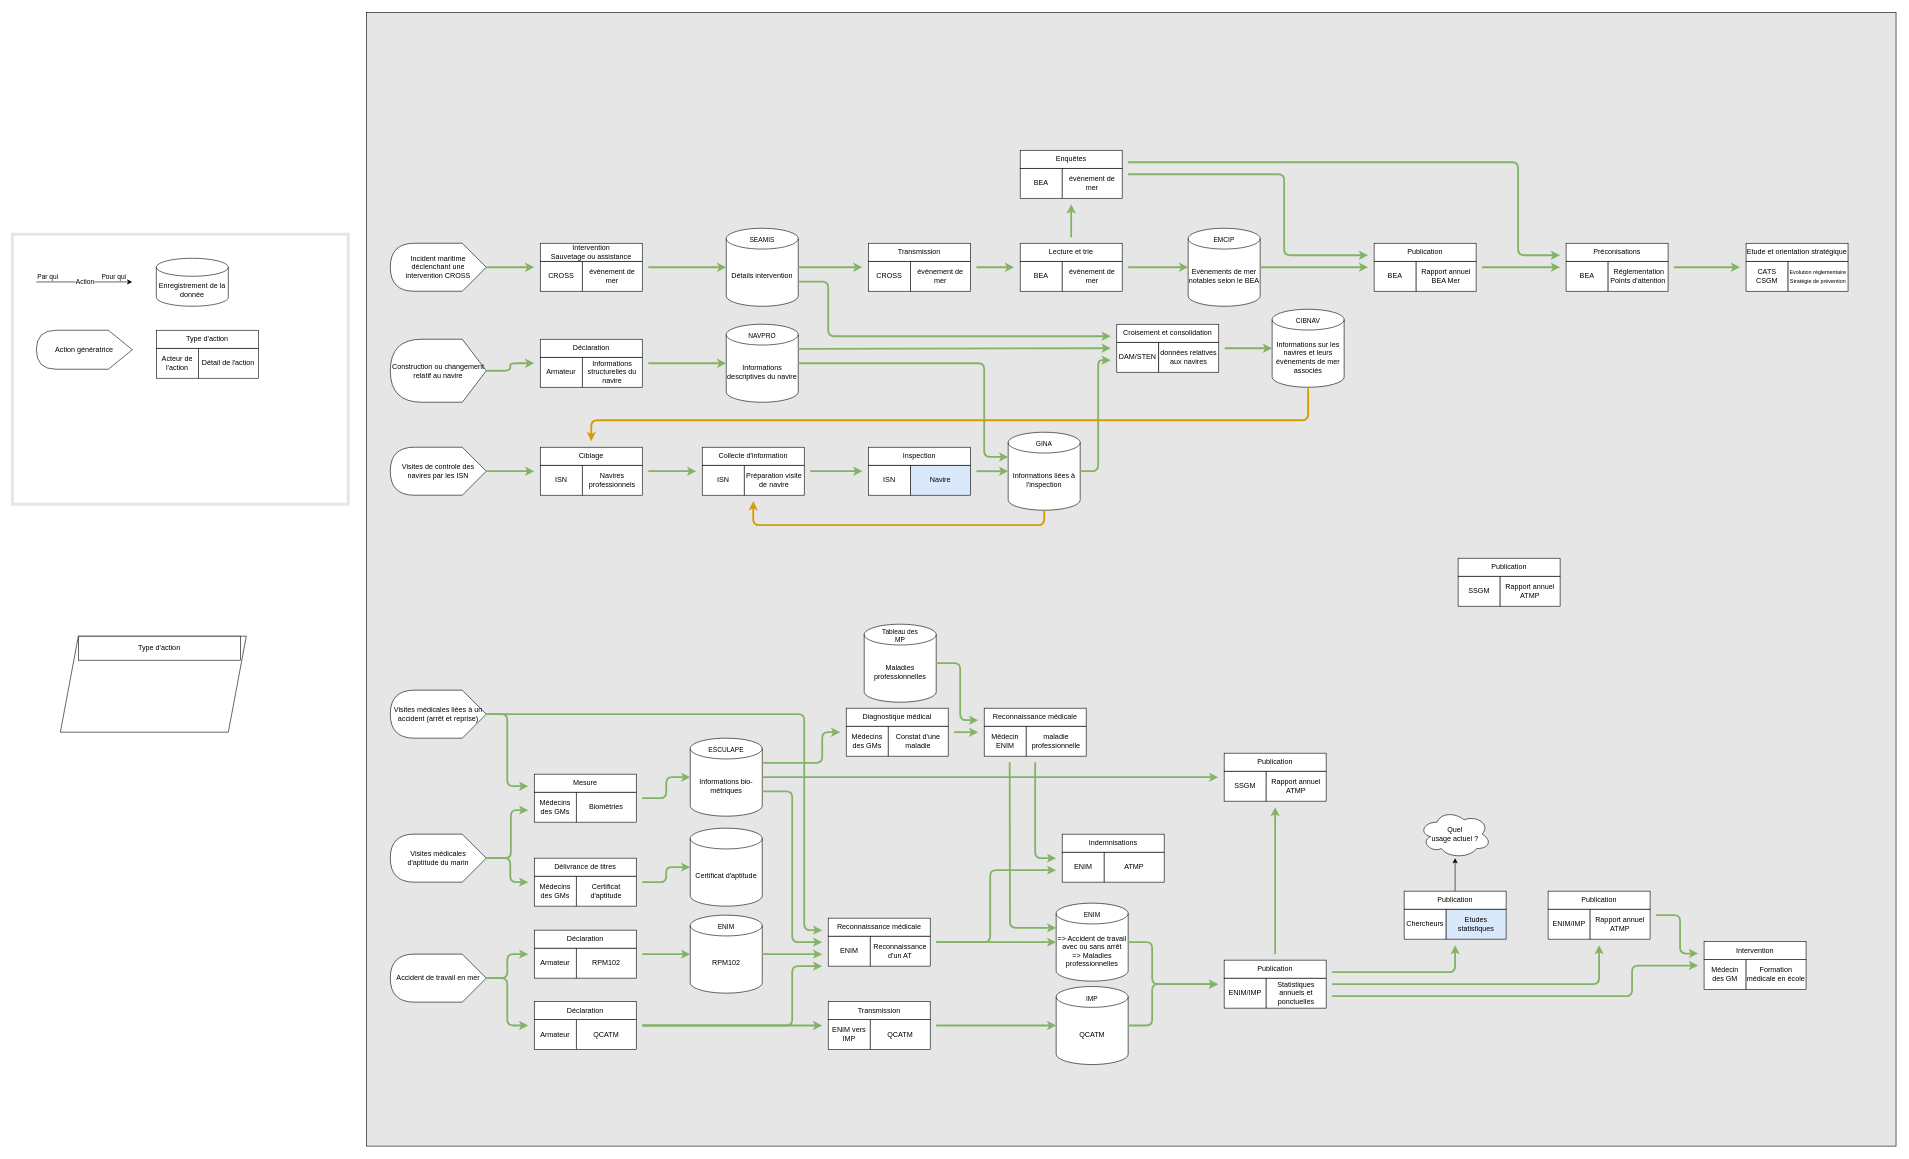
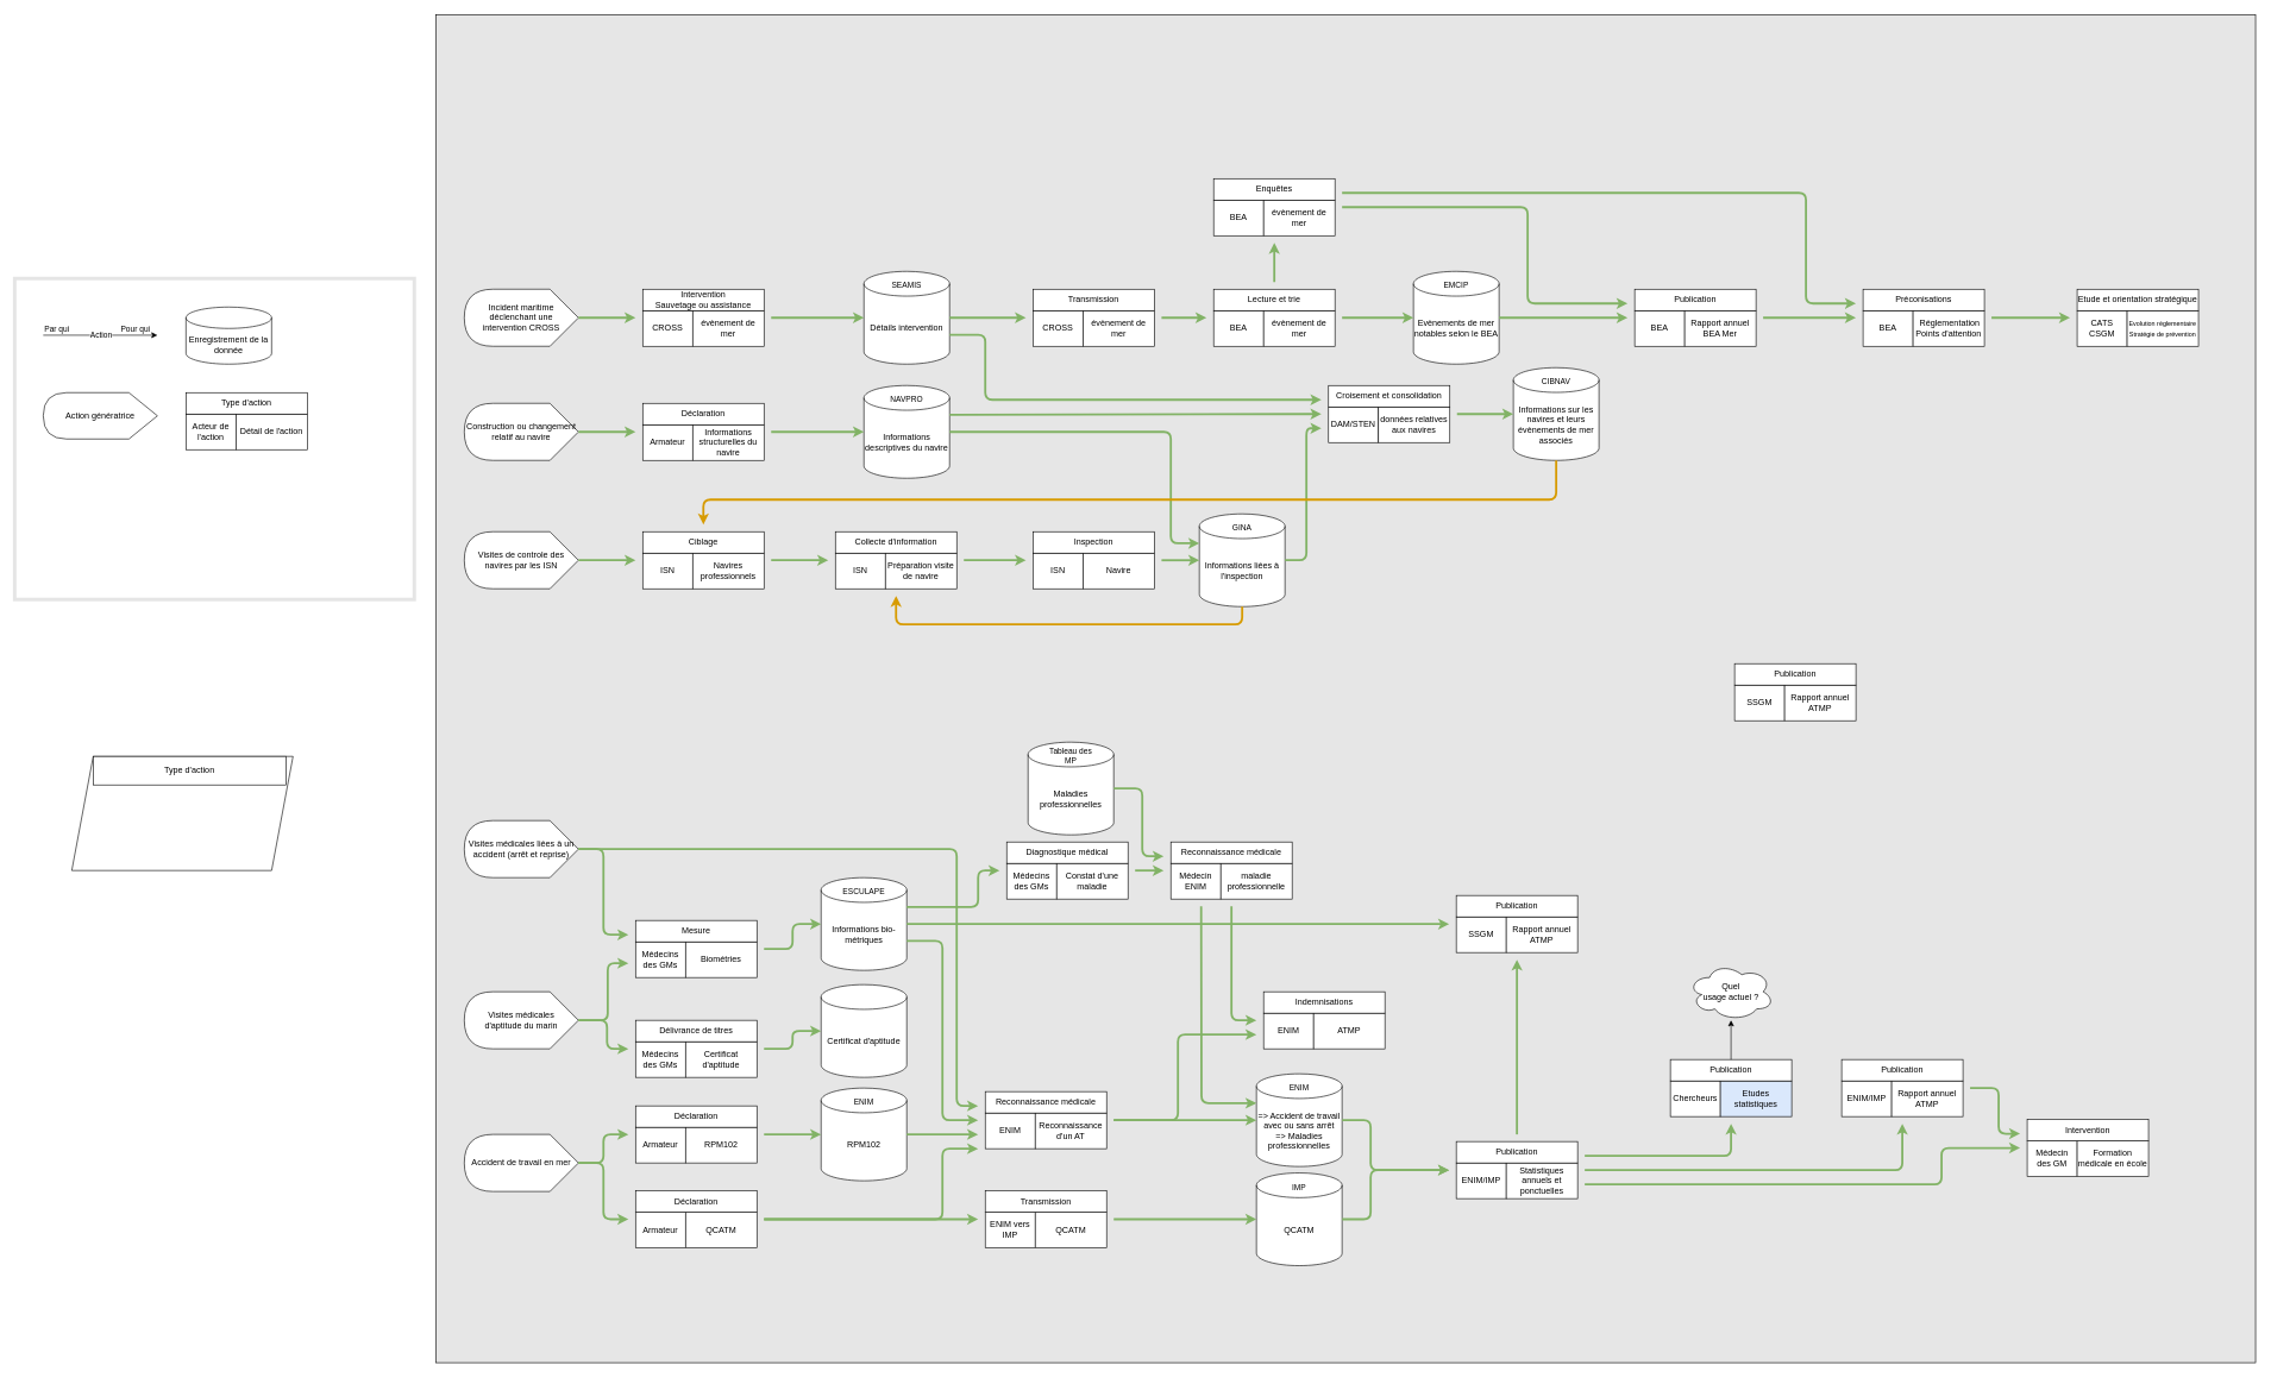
- <mxCell id="4" value="Construction ou changement relatif au navire" style="shape=display;whiteSpace=wrap;html=1;direction=west;" parent="1" vertex="1"><mxGeometry x="650" y="565" width="160" height="105" as="geometry" /></mxCell>
+ <mxCell id="4" value="Construction ou changement relatif au navire" style="shape=display;whiteSpace=wrap;html=1;direction=west;" parent="1" vertex="1"><mxGeometry x="650" y="565" width="160" height="80" as="geometry" /></mxCell>
- <mxCell id="119" value="Navire" style="rounded=0;whiteSpace=wrap;html=1;fillColor=#dae8fc;" parent="115" vertex="1"><mxGeometry x="80" y="40" width="100" height="50" as="geometry" /></mxCell>
+ <mxCell id="119" value="Navire" style="rounded=0;whiteSpace=wrap;html=1;" parent="115" vertex="1"><mxGeometry x="80" y="40" width="100" height="50" as="geometry" /></mxCell>
